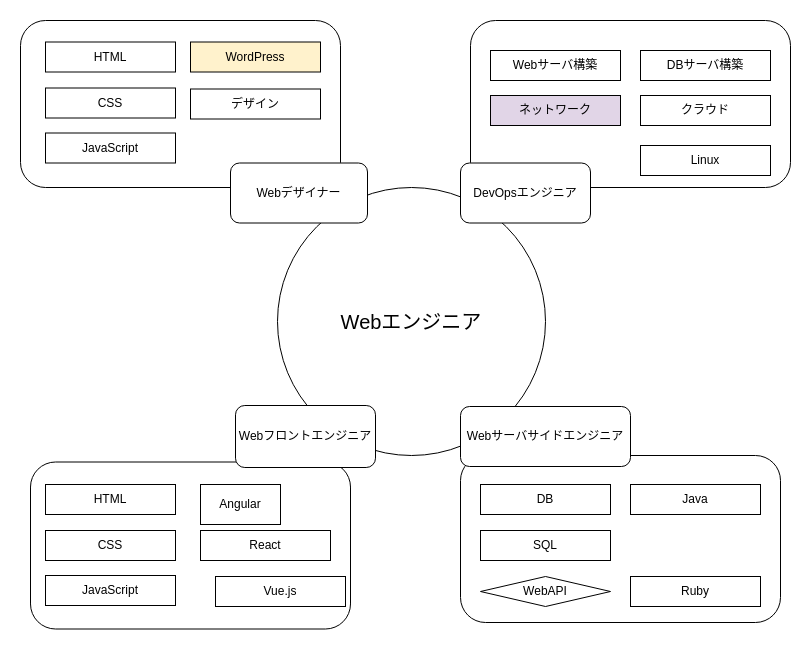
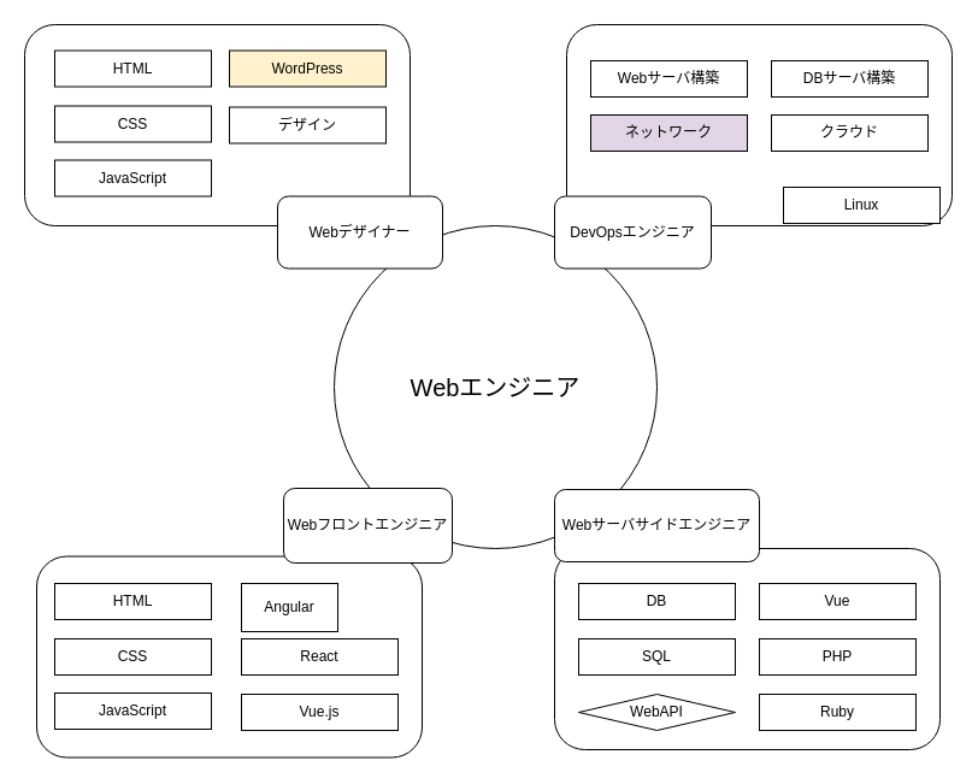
- <mxCell id="31" value="Linux" style="rounded=0;whiteSpace=wrap;html=1;" vertex="1" parent="1"><mxGeometry x="640" y="145" width="130" height="30" as="geometry" /></mxCell>
+ <mxCell id="31" value="Linux" style="rounded=0;whiteSpace=wrap;html=1;" vertex="1" parent="1"><mxGeometry x="650" y="155" width="130" height="30" as="geometry" /></mxCell>
- <mxCell id="29" value="Java" style="rounded=0;whiteSpace=wrap;html=1;" vertex="1" parent="1"><mxGeometry x="630" y="484" width="130" height="30" as="geometry" /></mxCell>
+ <mxCell id="29" value="Vue" style="rounded=0;whiteSpace=wrap;html=1;" vertex="1" parent="1"><mxGeometry x="630" y="484" width="130" height="30" as="geometry" /></mxCell>
+ <mxCell id="32" value="PHP" style="rounded=0;whiteSpace=wrap;html=1;" vertex="1" parent="1"><mxGeometry x="630" y="530" width="130" height="30" as="geometry" /></mxCell>
- <mxCell id="16" value="Vue.js" style="rounded=0;whiteSpace=wrap;html=1;" vertex="1" parent="1"><mxGeometry x="215" y="576" width="130" height="30" as="geometry" /></mxCell>
+ <mxCell id="16" value="Vue.js" style="rounded=0;whiteSpace=wrap;html=1;" vertex="1" parent="1"><mxGeometry x="200" y="576" width="130" height="30" as="geometry" /></mxCell>
